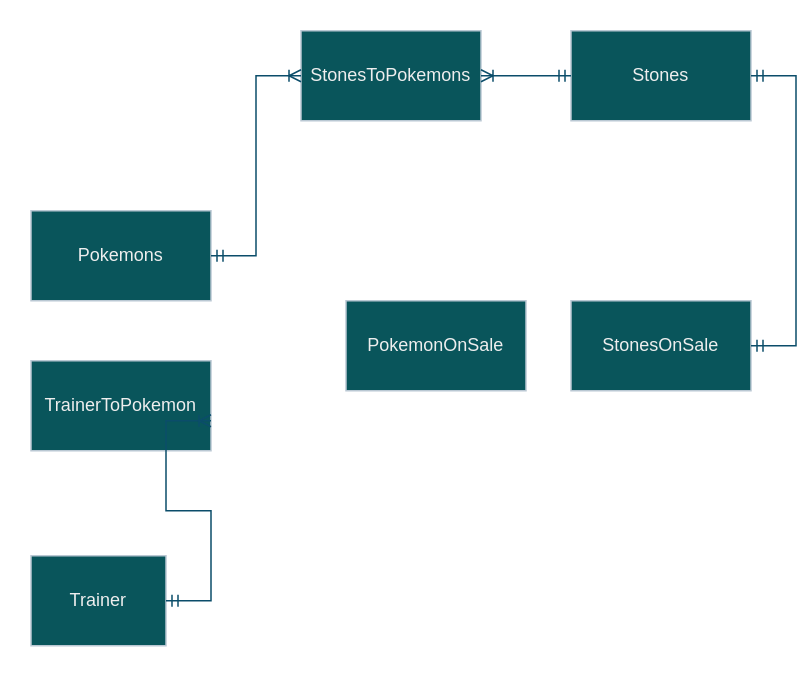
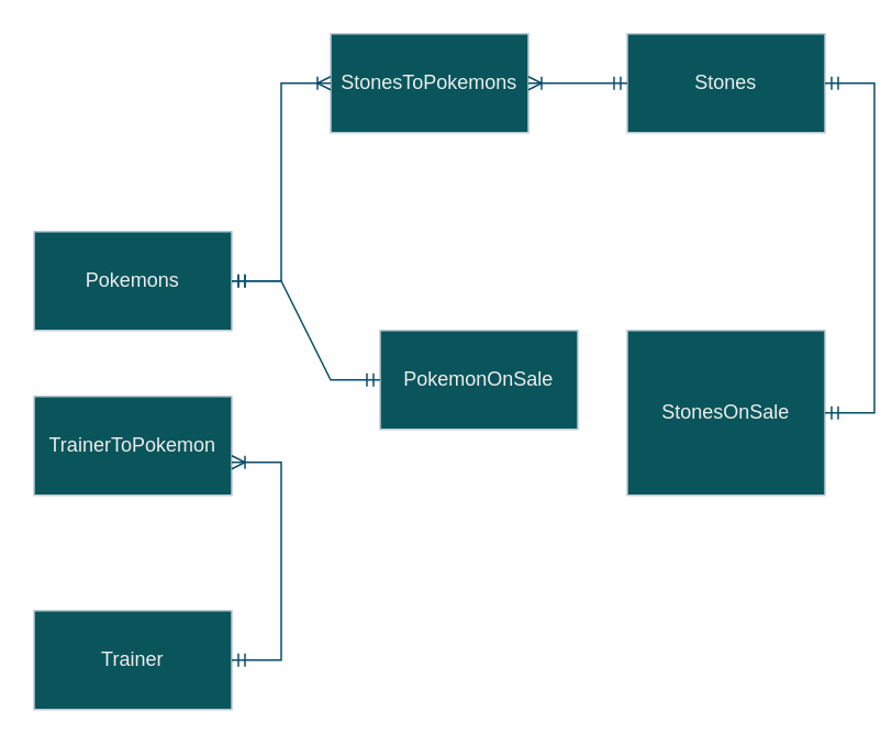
+ <mxCell id="11" value="" style="edgeStyle=entityRelationEdgeStyle;fontSize=12;html=1;endArrow=ERmandOne;startArrow=ERmandOne;rounded=0;strokeColor=#0B4D6A;exitX=1;exitY=0.5;exitDx=0;exitDy=0;entryX=0;entryY=0.5;entryDx=0;entryDy=0;" edge="1" parent="1" source="2" target="7"><mxGeometry width="100" height="100" relative="1" as="geometry"><mxPoint x="230" y="480" as="sourcePoint" /><mxPoint x="330" y="380" as="targetPoint" /></mxGeometry></mxCell>
- <mxCell id="12" value="StonesOnSale" style="rounded=0;whiteSpace=wrap;html=1;strokeColor=#BAC8D3;fontColor=#EEEEEE;fillColor=#09555B;" vertex="1" parent="1"><mxGeometry x="380" y="200" width="120" height="60" as="geometry" /></mxCell>
+ <mxCell id="12" value="StonesOnSale" style="rounded=0;whiteSpace=wrap;html=1;strokeColor=#BAC8D3;fontColor=#EEEEEE;fillColor=#09555B;" vertex="1" parent="1"><mxGeometry x="380" y="200" width="120" height="100" as="geometry" /></mxCell>
- <mxCell id="6" value="Trainer" style="rounded=0;whiteSpace=wrap;html=1;labelBackgroundColor=none;fillColor=#09555B;strokeColor=#BAC8D3;fontColor=#EEEEEE;" vertex="1" parent="1"><mxGeometry x="20" y="370" width="90" height="60" as="geometry" /></mxCell>
+ <mxCell id="6" value="Trainer" style="rounded=0;whiteSpace=wrap;html=1;labelBackgroundColor=none;fillColor=#09555B;strokeColor=#BAC8D3;fontColor=#EEEEEE;" vertex="1" parent="1"><mxGeometry x="20" y="370" width="120" height="60" as="geometry" /></mxCell>
